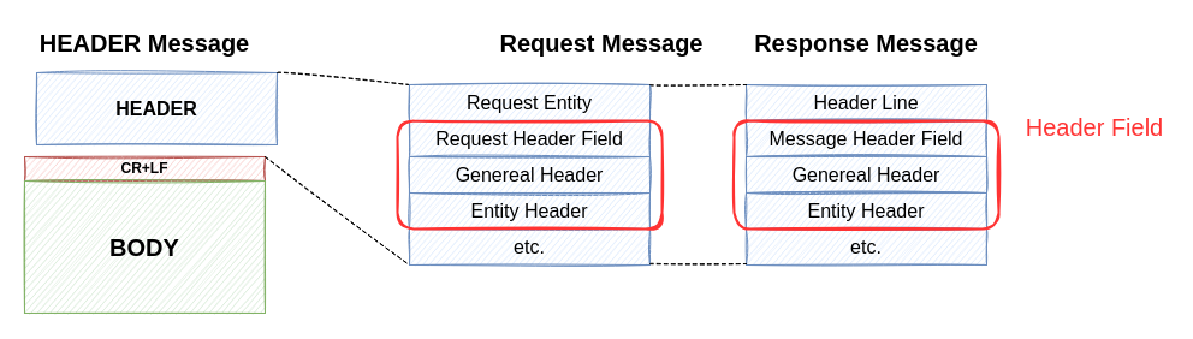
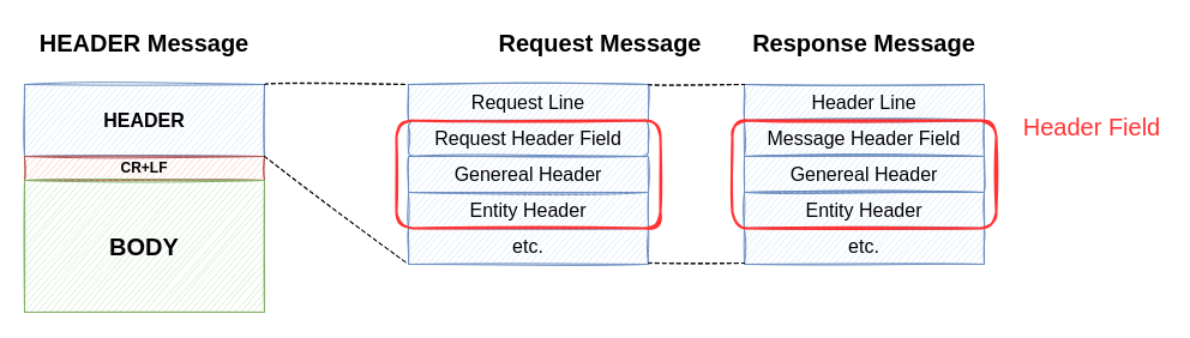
- <mxCell id="7" value="Request Entity" style="rounded=0;whiteSpace=wrap;html=1;sketch=1;hachureGap=4;fontFamily=Helvetica;fontSize=16;fillColor=#dae8fc;strokeColor=#6c8ebf;" vertex="1" parent="1"><mxGeometry x="340" y="70" width="200" height="30" as="geometry" /></mxCell>
+ <mxCell id="7" value="Request Line" style="rounded=0;whiteSpace=wrap;html=1;sketch=1;hachureGap=4;fontFamily=Helvetica;fontSize=16;fillColor=#dae8fc;strokeColor=#6c8ebf;" vertex="1" parent="1"><mxGeometry x="340" y="70" width="200" height="30" as="geometry" /></mxCell>
- <mxCell id="2" value="HEADER" style="rounded=0;whiteSpace=wrap;html=1;fontSize=16;fontStyle=1;sketch=1;fillColor=#dae8fc;strokeColor=#6c8ebf;" vertex="1" parent="1"><mxGeometry x="30" y="60" width="200" height="60" as="geometry" /></mxCell>
+ <mxCell id="2" value="HEADER" style="rounded=0;whiteSpace=wrap;html=1;fontSize=16;fontStyle=1;sketch=1;fillColor=#dae8fc;strokeColor=#6c8ebf;" vertex="1" parent="1"><mxGeometry x="20" y="70" width="200" height="60" as="geometry" /></mxCell>
- <mxCell id="8" value="Request Header Field" style="rounded=0;whiteSpace=wrap;html=1;sketch=1;hachureGap=4;fontFamily=Helvetica;fontSize=16;fillColor=#dae8fc;strokeColor=#6c8ebf;" vertex="1" parent="1"><mxGeometry x="340" y="100" width="200" height="30" as="geometry" /></mxCell>
+ <mxCell id="8" value="Request Header Field" style="whiteSpace=wrap;html=1;sketch=1;hachureGap=4;fontFamily=Helvetica;fontSize=16;fillColor=#dae8fc;strokeColor=#6c8ebf;rounded=1;" vertex="1" parent="1"><mxGeometry x="340" y="100" width="200" height="30" as="geometry" /></mxCell>
